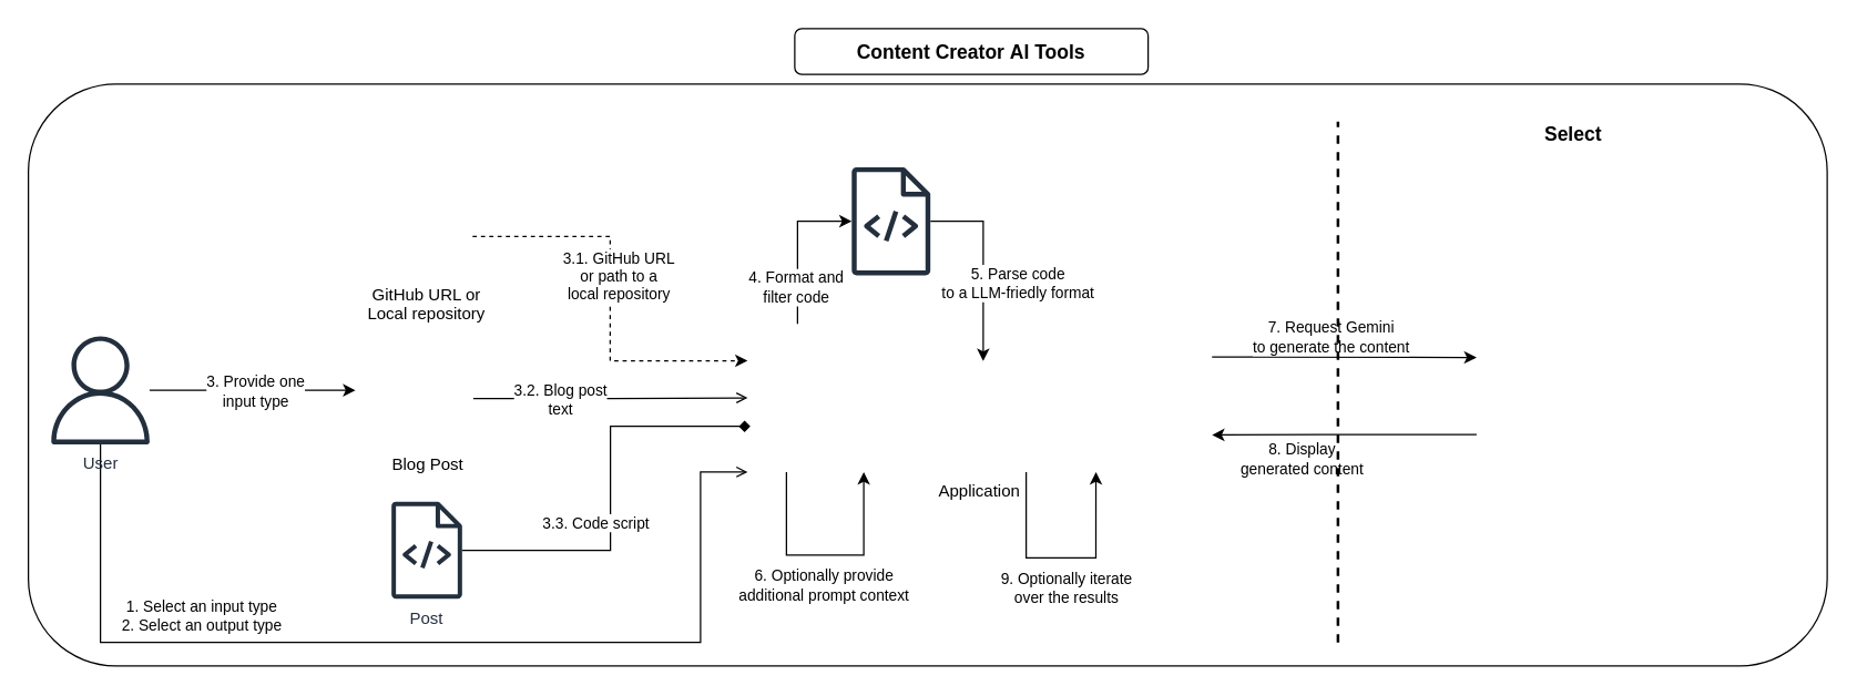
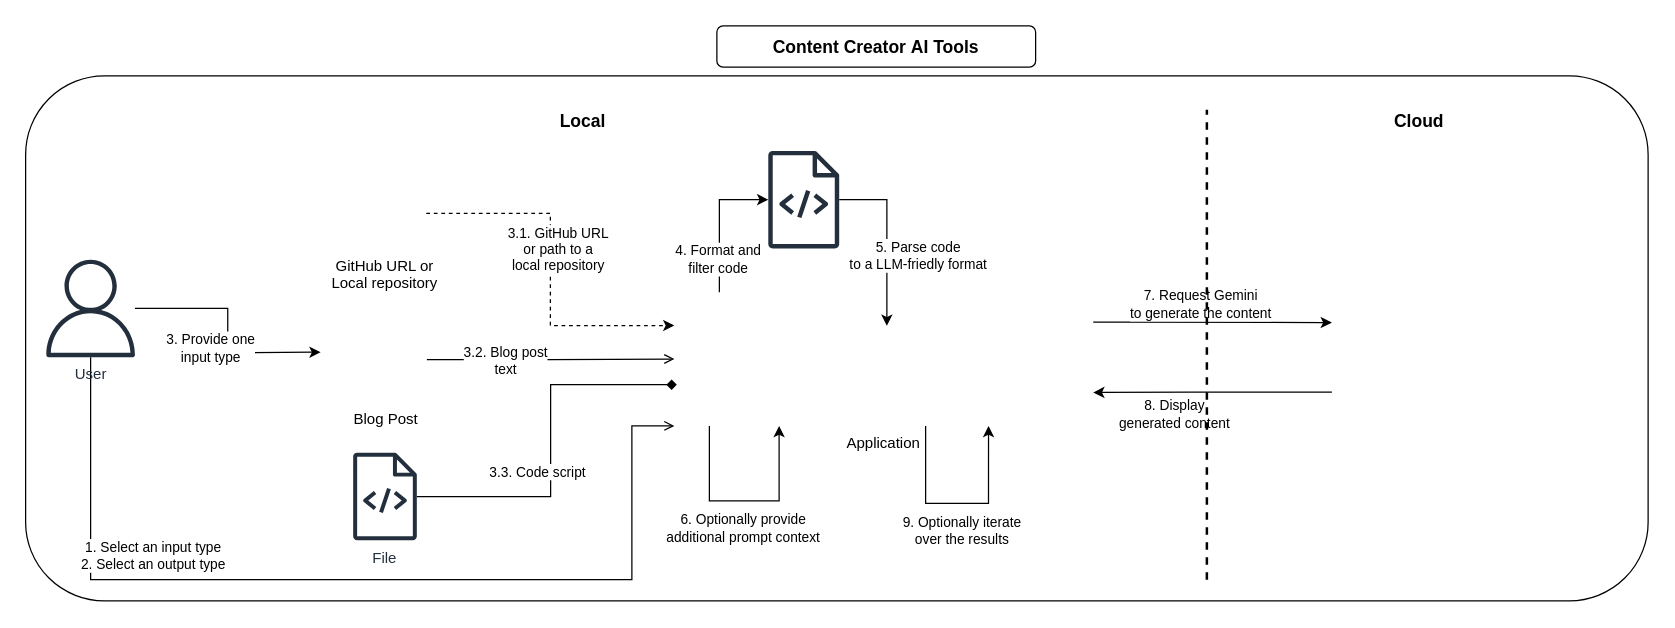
+ <mxCell id="15" value="&lt;b&gt;&lt;font style=&quot;font-size: 14px;&quot;&gt;Local&lt;/font&gt;&lt;/b&gt;" style="text;html=1;align=center;verticalAlign=middle;whiteSpace=wrap;rounded=0;" parent="1" vertex="1"><mxGeometry x="436" y="81" width="60" height="30" as="geometry" /></mxCell>
- <mxCell id="16" value="&lt;b&gt;&lt;font style=&quot;font-size: 14px;&quot;&gt;Select&lt;/font&gt;&lt;/b&gt;" style="text;html=1;align=center;verticalAlign=middle;whiteSpace=wrap;rounded=0;" parent="1" vertex="1"><mxGeometry x="1105" y="81" width="60" height="30" as="geometry" /></mxCell>
+ <mxCell id="16" value="&lt;b&gt;&lt;font style=&quot;font-size: 14px;&quot;&gt;Cloud&lt;/font&gt;&lt;/b&gt;" style="text;html=1;align=center;verticalAlign=middle;whiteSpace=wrap;rounded=0;" parent="1" vertex="1"><mxGeometry x="1105" y="81" width="60" height="30" as="geometry" /></mxCell>
- <mxCell id="29" value="User" style="sketch=0;outlineConnect=0;fontColor=#232F3E;gradientColor=none;fillColor=#232F3D;strokeColor=none;dashed=0;verticalLabelPosition=bottom;verticalAlign=top;align=center;html=1;fontSize=12;fontStyle=0;aspect=fixed;pointerEvents=1;shape=mxgraph.aws4.user;" parent="1" vertex="1"><mxGeometry x="33" y="242" width="78" height="78" as="geometry" /></mxCell>
+ <mxCell id="29" value="User" style="sketch=0;outlineConnect=0;fontColor=#232F3E;gradientColor=none;fillColor=#232F3D;strokeColor=none;dashed=0;verticalLabelPosition=bottom;verticalAlign=top;align=center;html=1;fontSize=12;fontStyle=0;aspect=fixed;pointerEvents=1;shape=mxgraph.aws4.user;" parent="1" vertex="1"><mxGeometry x="33" y="207" width="78" height="78" as="geometry" /></mxCell>
- <mxCell id="35" value="Post" style="sketch=0;outlineConnect=0;fontColor=#232F3E;gradientColor=none;fillColor=#232F3D;strokeColor=none;dashed=0;verticalLabelPosition=bottom;verticalAlign=top;align=center;html=1;fontSize=12;fontStyle=0;aspect=fixed;pointerEvents=1;shape=mxgraph.aws4.source_code;" parent="1" vertex="1"><mxGeometry x="281.92" y="361.5" width="51.15" height="70" as="geometry" /></mxCell>
+ <mxCell id="35" value="File" style="sketch=0;outlineConnect=0;fontColor=#232F3E;gradientColor=none;fillColor=#232F3D;strokeColor=none;dashed=0;verticalLabelPosition=bottom;verticalAlign=top;align=center;html=1;fontSize=12;fontStyle=0;aspect=fixed;pointerEvents=1;shape=mxgraph.aws4.source_code;" parent="1" vertex="1"><mxGeometry x="281.92" y="361.5" width="51.15" height="70" as="geometry" /></mxCell>
